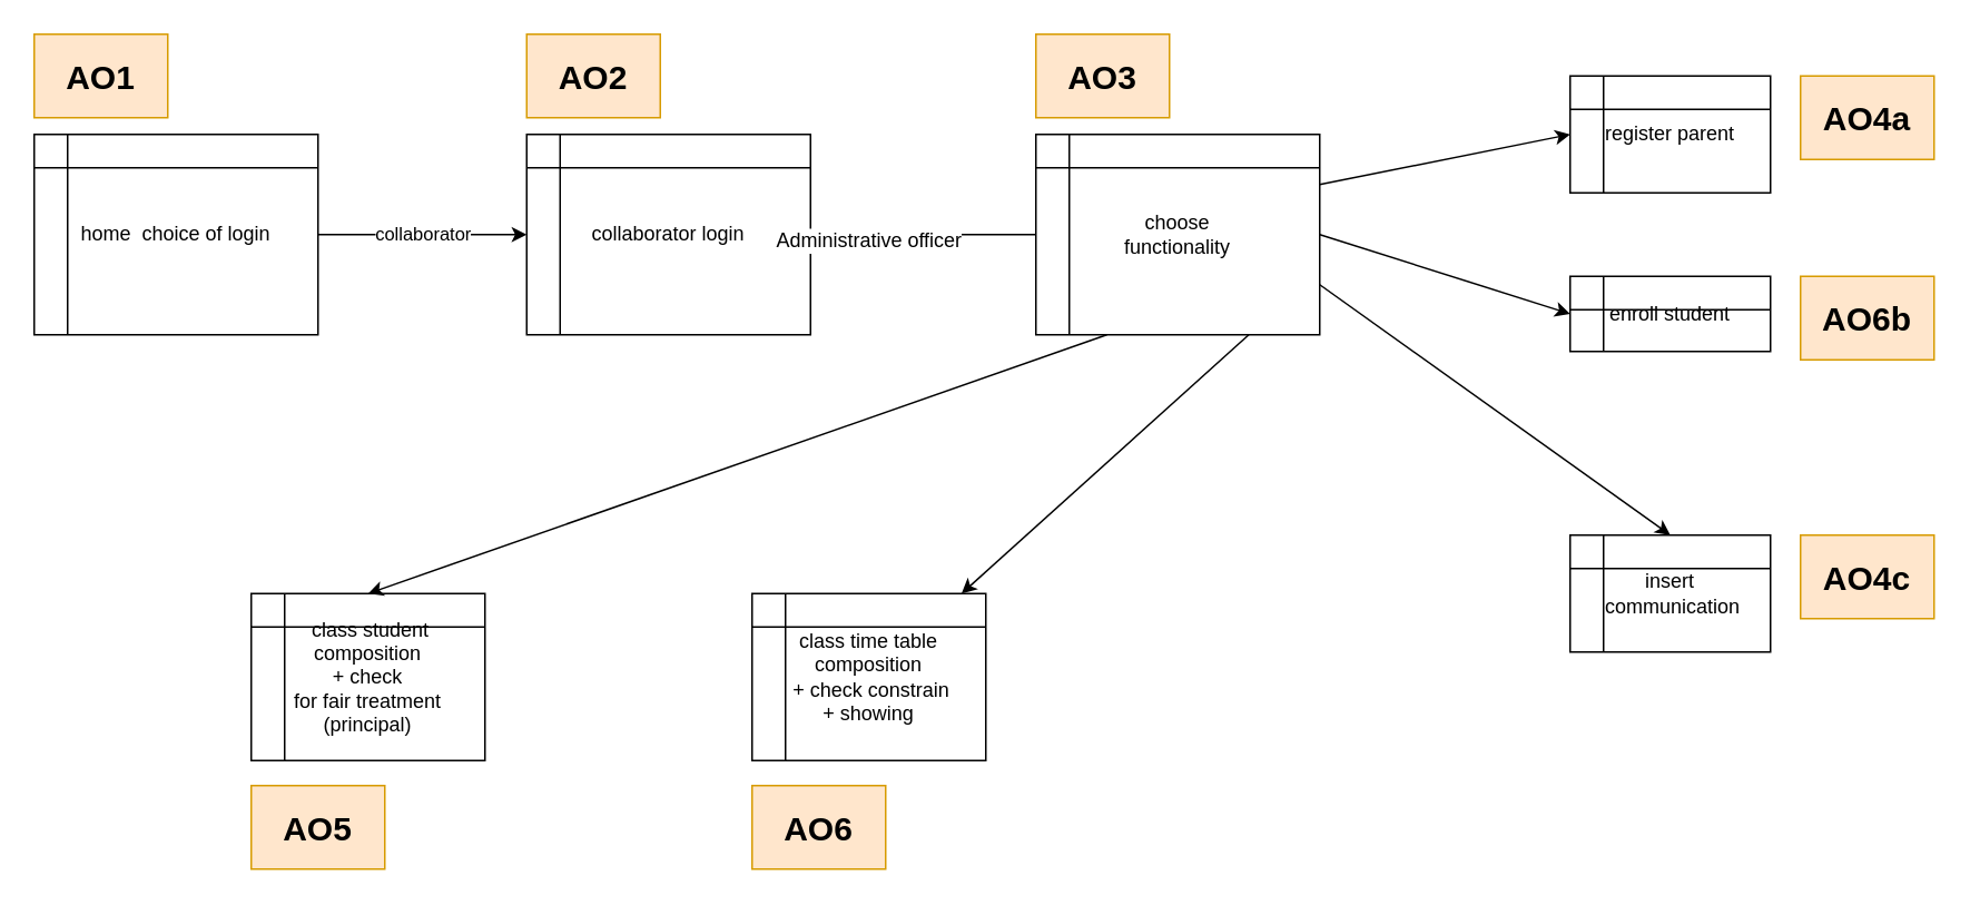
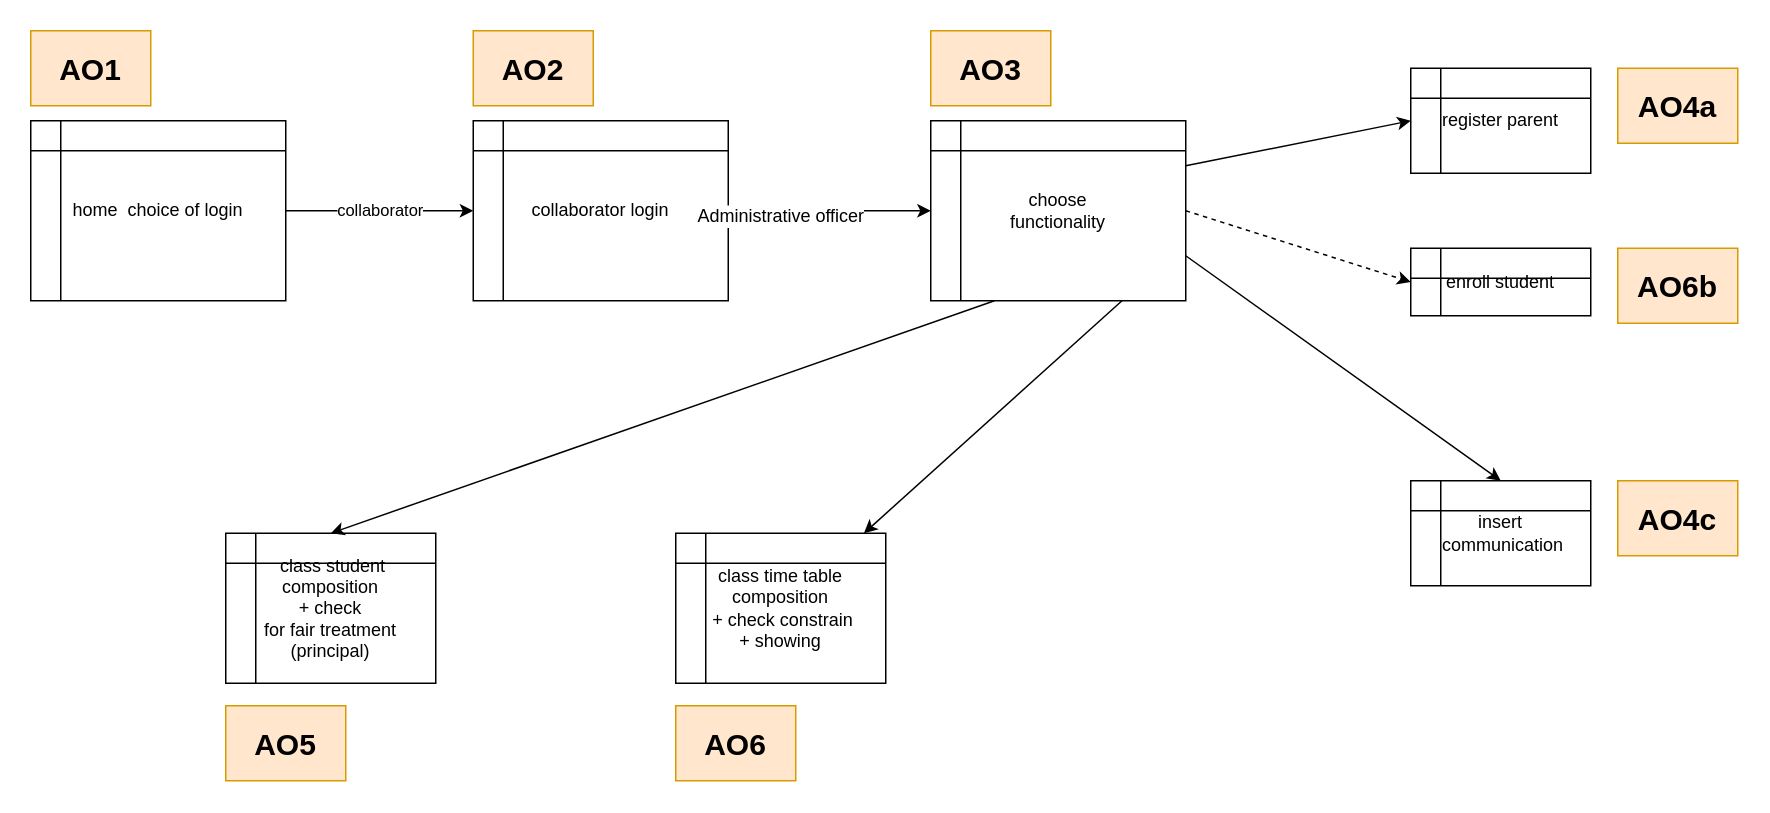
- <mxCell id="5" value="" style="endArrow=none;html=1;entryX=0;entryY=0.5;entryDx=0;entryDy=0;exitX=1;exitY=0.5;exitDx=0;exitDy=0;" parent="1" source="2" target="7" edge="1"><mxGeometry width="50" height="50" relative="1" as="geometry"><mxPoint x="20" y="530" as="sourcePoint" /><mxPoint x="230" y="880" as="targetPoint" /><Array as="points" /></mxGeometry></mxCell>
+ <mxCell id="5" value="" style="endArrow=classic;html=1;entryX=0;entryY=0.5;entryDx=0;entryDy=0;exitX=1;exitY=0.5;exitDx=0;exitDy=0;" parent="1" source="2" target="7" edge="1"><mxGeometry width="50" height="50" relative="1" as="geometry"><mxPoint x="20" y="530" as="sourcePoint" /><mxPoint x="230" y="880" as="targetPoint" /><Array as="points" /></mxGeometry></mxCell>
- <mxCell id="11" value="" style="endArrow=classic;html=1;exitX=1;exitY=0.5;exitDx=0;exitDy=0;entryX=0;entryY=0.5;entryDx=0;entryDy=0;" parent="1" source="7" target="9" edge="1"><mxGeometry width="50" height="50" relative="1" as="geometry"><mxPoint x="20" y="1100" as="sourcePoint" /><mxPoint x="70" y="1050" as="targetPoint" /></mxGeometry></mxCell>
+ <mxCell id="11" value="" style="endArrow=classic;html=1;exitX=1;exitY=0.5;exitDx=0;exitDy=0;entryX=0;entryY=0.5;entryDx=0;entryDy=0;dashed=1;" parent="1" source="7" target="9" edge="1"><mxGeometry width="50" height="50" relative="1" as="geometry"><mxPoint x="20" y="1100" as="sourcePoint" /><mxPoint x="70" y="1050" as="targetPoint" /></mxGeometry></mxCell>
